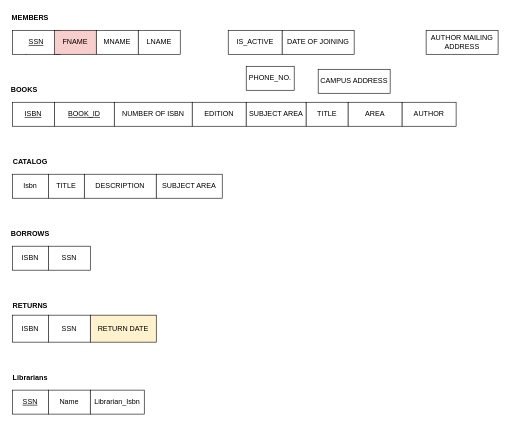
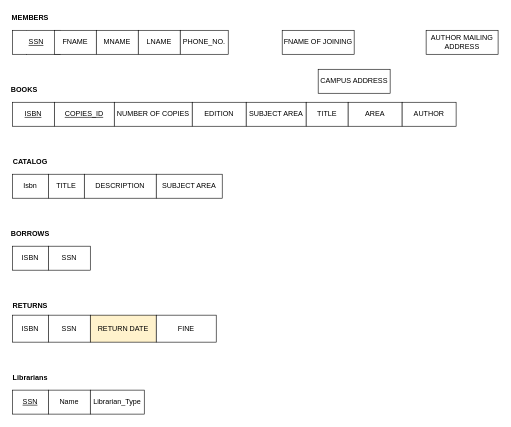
- <mxCell id="4" value="FNAME" style="rounded=0;whiteSpace=wrap;html=1;fillColor=#f8cecc;" vertex="1" parent="1"><mxGeometry x="90" y="50" width="70" height="40" as="geometry" /></mxCell>
+ <mxCell id="4" value="FNAME" style="rounded=0;whiteSpace=wrap;html=1;" vertex="1" parent="1"><mxGeometry x="90" y="50" width="70" height="40" as="geometry" /></mxCell>
- <mxCell id="8" value="IS_ACTIVE" style="rounded=0;whiteSpace=wrap;html=1;" vertex="1" parent="1"><mxGeometry x="380" y="50" width="90" height="40" as="geometry" /></mxCell>
- <mxCell id="9" value="DATE OF JOINING" style="rounded=0;whiteSpace=wrap;html=1;" vertex="1" parent="1"><mxGeometry x="470" y="50" width="120" height="40" as="geometry" /></mxCell>
+ <mxCell id="9" value="FNAME OF JOINING" style="rounded=0;whiteSpace=wrap;html=1;" vertex="1" parent="1"><mxGeometry x="470" y="50" width="120" height="40" as="geometry" /></mxCell>
- <mxCell id="7" value="PHONE_NO." style="rounded=0;whiteSpace=wrap;html=1;" vertex="1" parent="1"><mxGeometry x="410" y="110" width="80" height="40" as="geometry" /></mxCell>
+ <mxCell id="7" value="PHONE_NO." style="rounded=0;whiteSpace=wrap;html=1;" vertex="1" parent="1"><mxGeometry x="300" y="50" width="80" height="40" as="geometry" /></mxCell>
- <mxCell id="14" value="&lt;u&gt;BOOK_ID&lt;/u&gt;" style="rounded=0;whiteSpace=wrap;html=1;" vertex="1" parent="1"><mxGeometry x="90" y="170" width="100" height="40" as="geometry" /></mxCell>
+ <mxCell id="14" value="&lt;u&gt;COPIES_ID&lt;/u&gt;" style="rounded=0;whiteSpace=wrap;html=1;" vertex="1" parent="1"><mxGeometry x="90" y="170" width="100" height="40" as="geometry" /></mxCell>
- <mxCell id="15" value="NUMBER OF ISBN" style="rounded=0;whiteSpace=wrap;html=1;" vertex="1" parent="1"><mxGeometry x="190" y="170" width="130" height="40" as="geometry" /></mxCell>
+ <mxCell id="15" value="NUMBER OF COPIES" style="rounded=0;whiteSpace=wrap;html=1;" vertex="1" parent="1"><mxGeometry x="190" y="170" width="130" height="40" as="geometry" /></mxCell>
+ <mxCell id="34" value="FINE" style="rounded=0;whiteSpace=wrap;html=1;" vertex="1" parent="1"><mxGeometry x="260" y="525" width="100" height="45" as="geometry" /></mxCell>
- <mxCell id="37" value="Librarian_Isbn" style="rounded=0;whiteSpace=wrap;html=1;" vertex="1" parent="1"><mxGeometry x="150" y="650" width="90" height="40" as="geometry" /></mxCell>
+ <mxCell id="37" value="Librarian_Type" style="rounded=0;whiteSpace=wrap;html=1;" vertex="1" parent="1"><mxGeometry x="150" y="650" width="90" height="40" as="geometry" /></mxCell>
